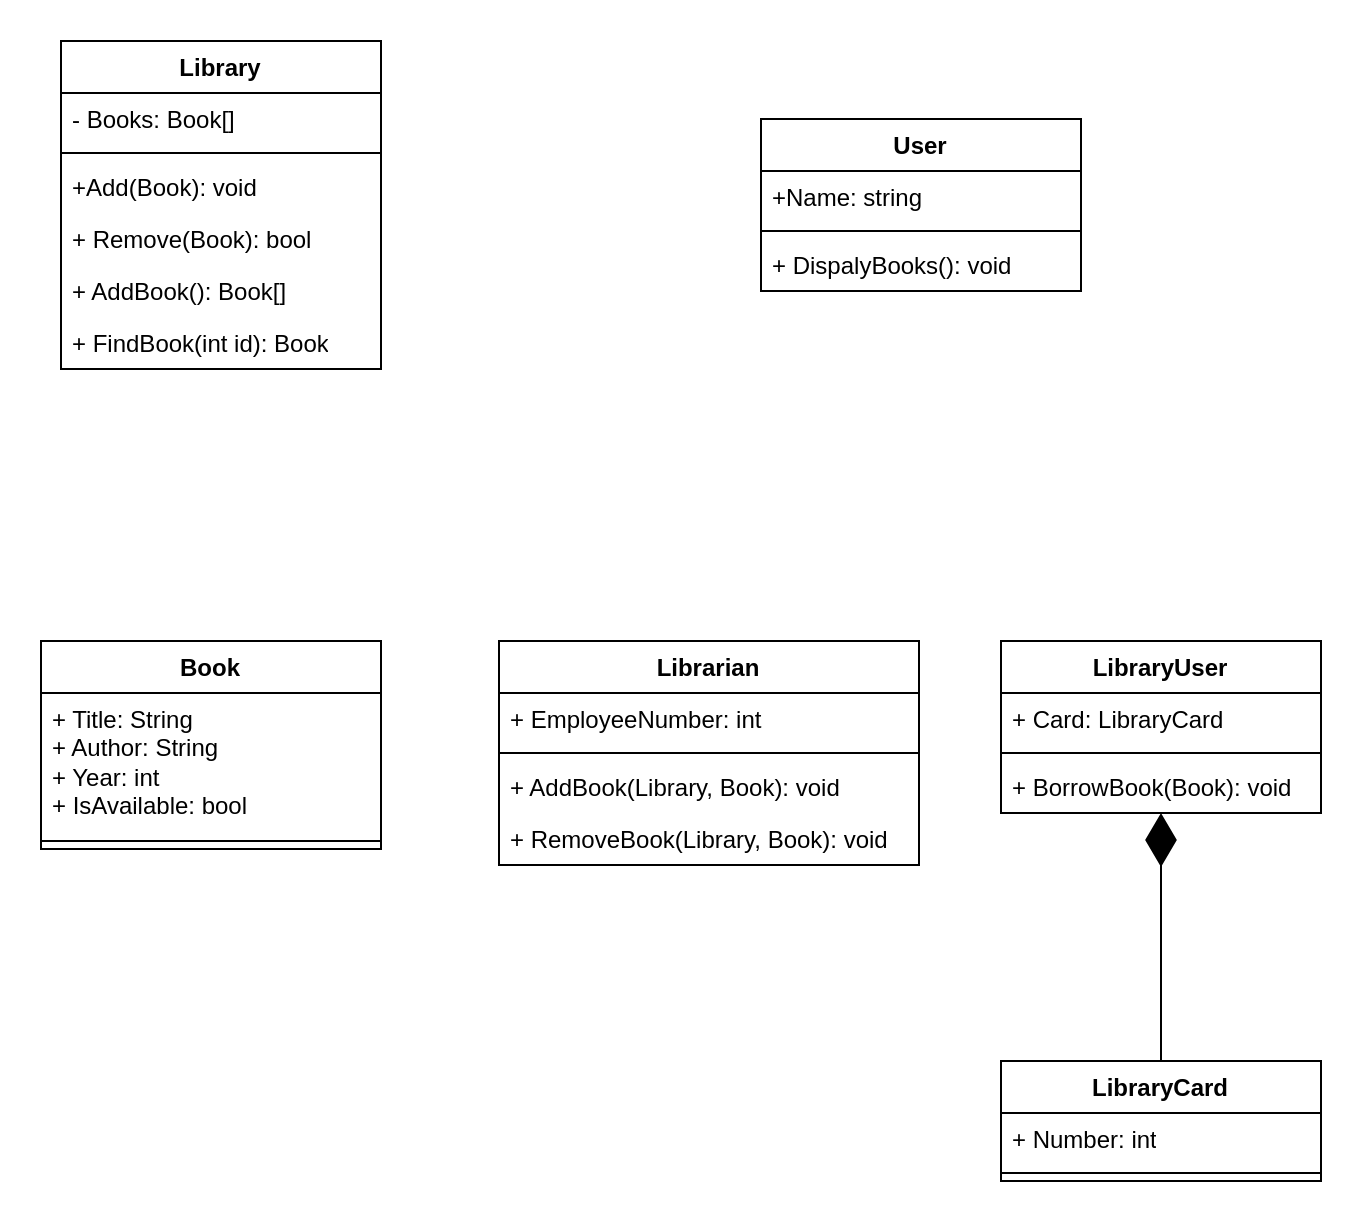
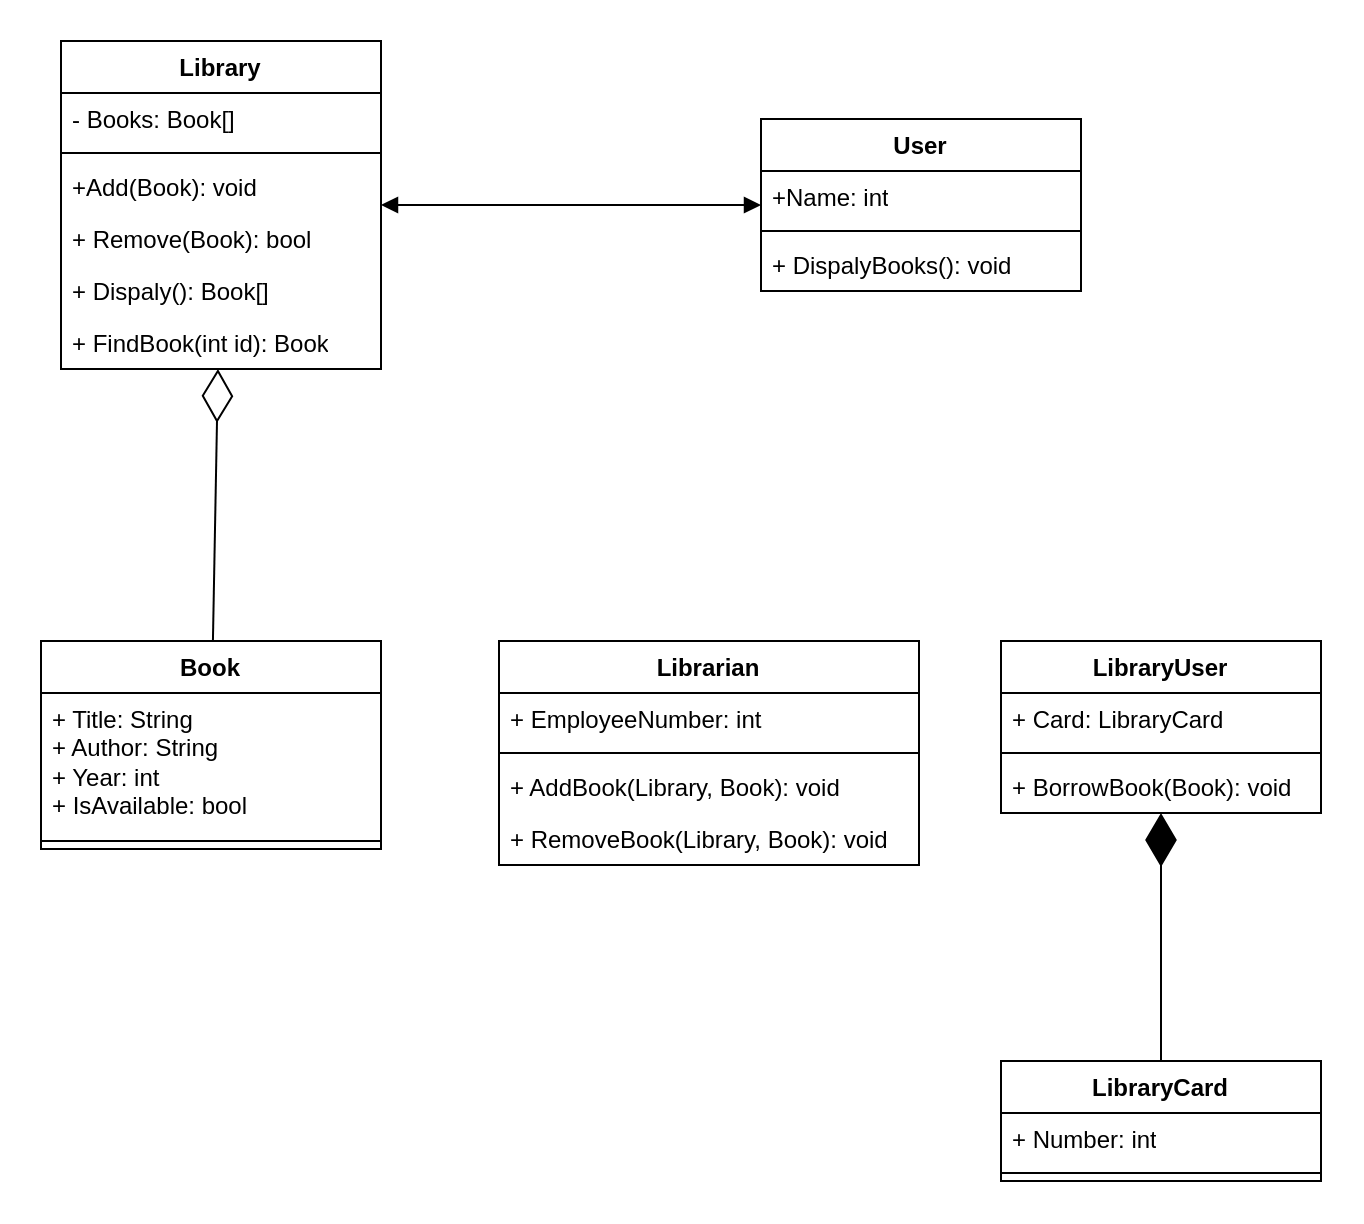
- <mxCell id="10" value="+Name: string" style="text;strokeColor=none;fillColor=none;align=left;verticalAlign=top;spacingLeft=4;spacingRight=4;overflow=hidden;rotatable=0;points=[[0,0.5],[1,0.5]];portConstraint=eastwest;whiteSpace=wrap;html=1;" vertex="1" parent="9"><mxGeometry y="26" width="160" height="26" as="geometry" /></mxCell>
+ <mxCell id="10" value="+Name: int" style="text;strokeColor=none;fillColor=none;align=left;verticalAlign=top;spacingLeft=4;spacingRight=4;overflow=hidden;rotatable=0;points=[[0,0.5],[1,0.5]];portConstraint=eastwest;whiteSpace=wrap;html=1;" vertex="1" parent="9"><mxGeometry y="26" width="160" height="26" as="geometry" /></mxCell>
+ <mxCell id="30" value="" style="endArrow=block;startArrow=block;endFill=1;startFill=1;html=1;rounded=0;" edge="1" parent="1" source="2" target="9"><mxGeometry width="160" relative="1" as="geometry"><mxPoint x="170" y="370" as="sourcePoint" /><mxPoint x="330" y="370" as="targetPoint" /></mxGeometry></mxCell>
- <mxCell id="7" value="+ AddBook(): Book[]" style="text;strokeColor=none;fillColor=none;align=left;verticalAlign=top;spacingLeft=4;spacingRight=4;overflow=hidden;rotatable=0;points=[[0,0.5],[1,0.5]];portConstraint=eastwest;whiteSpace=wrap;html=1;" vertex="1" parent="2"><mxGeometry y="112" width="160" height="26" as="geometry" /></mxCell>
+ <mxCell id="7" value="+ Dispaly(): Book[]" style="text;strokeColor=none;fillColor=none;align=left;verticalAlign=top;spacingLeft=4;spacingRight=4;overflow=hidden;rotatable=0;points=[[0,0.5],[1,0.5]];portConstraint=eastwest;whiteSpace=wrap;html=1;" vertex="1" parent="2"><mxGeometry y="112" width="160" height="26" as="geometry" /></mxCell>
+ <mxCell id="28" value="" style="endArrow=diamondThin;endFill=0;endSize=24;html=1;rounded=0;" edge="1" parent="1" source="25" target="2"><mxGeometry width="160" relative="1" as="geometry"><mxPoint x="230" y="370" as="sourcePoint" /><mxPoint x="390" y="370" as="targetPoint" /></mxGeometry></mxCell>
